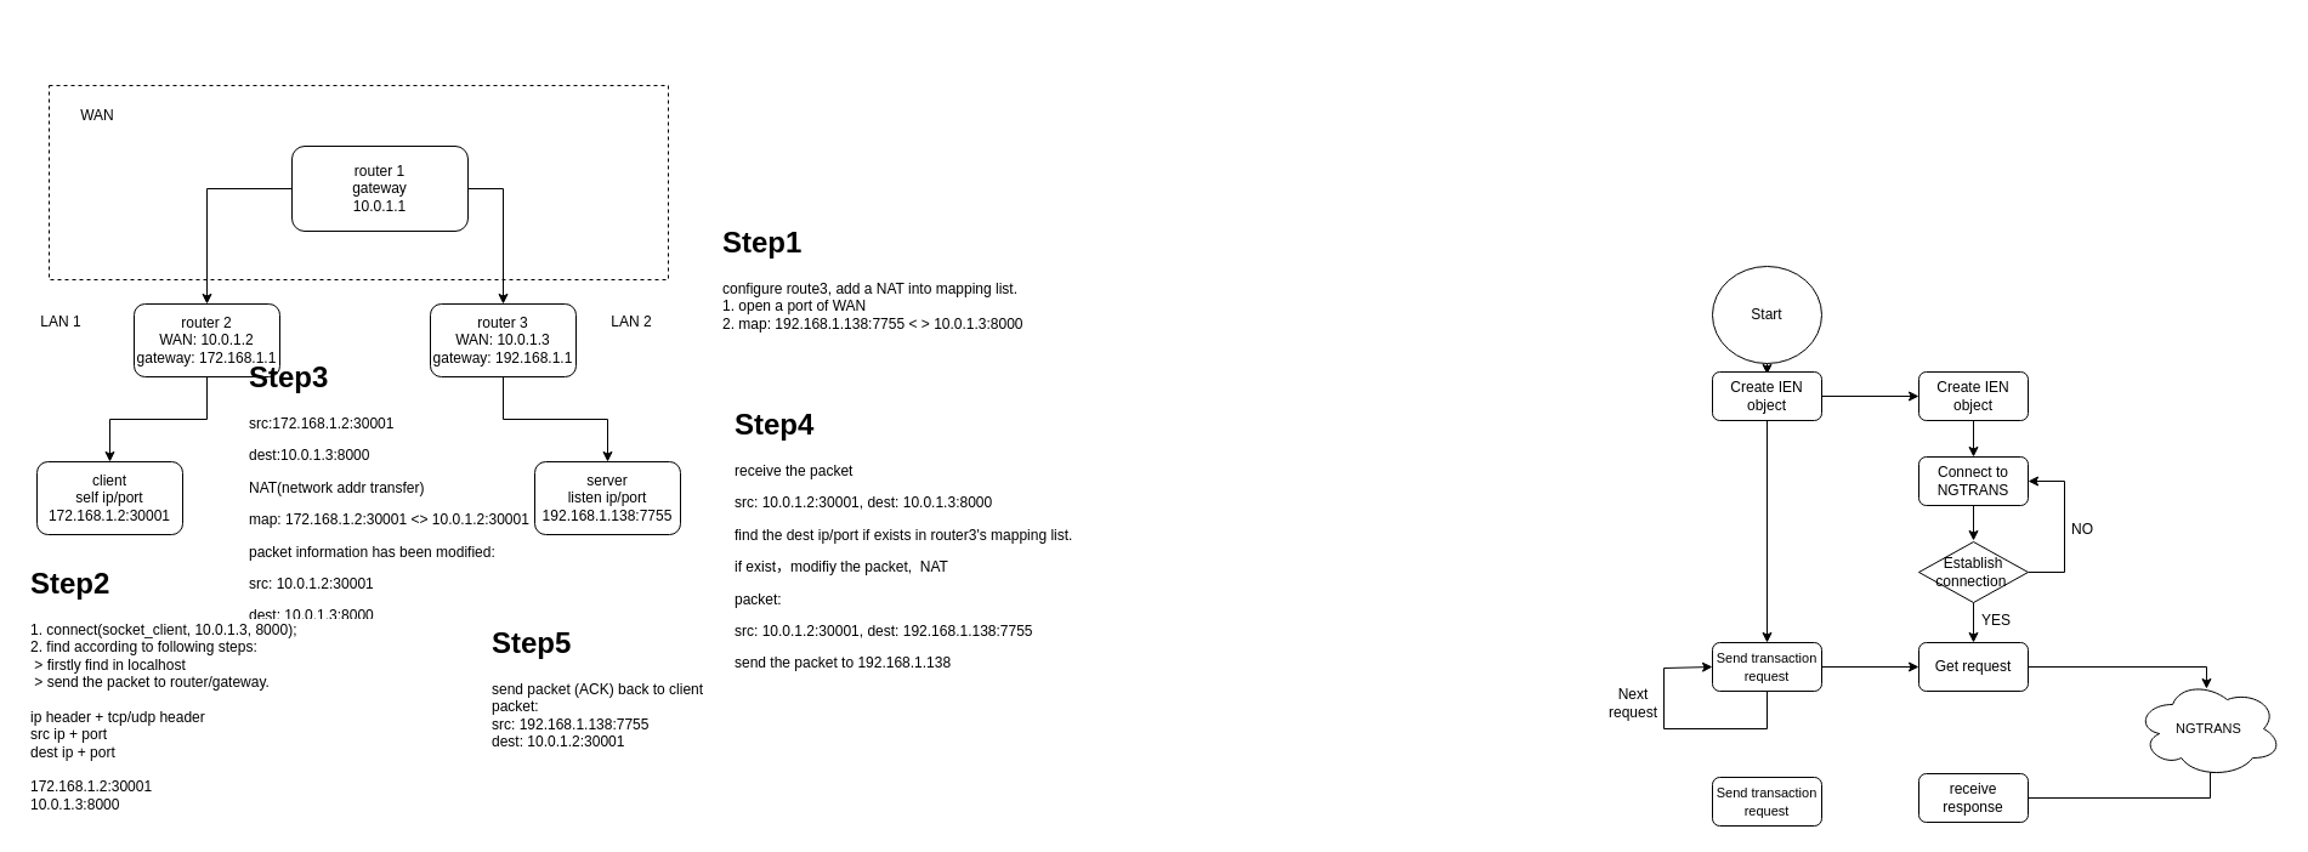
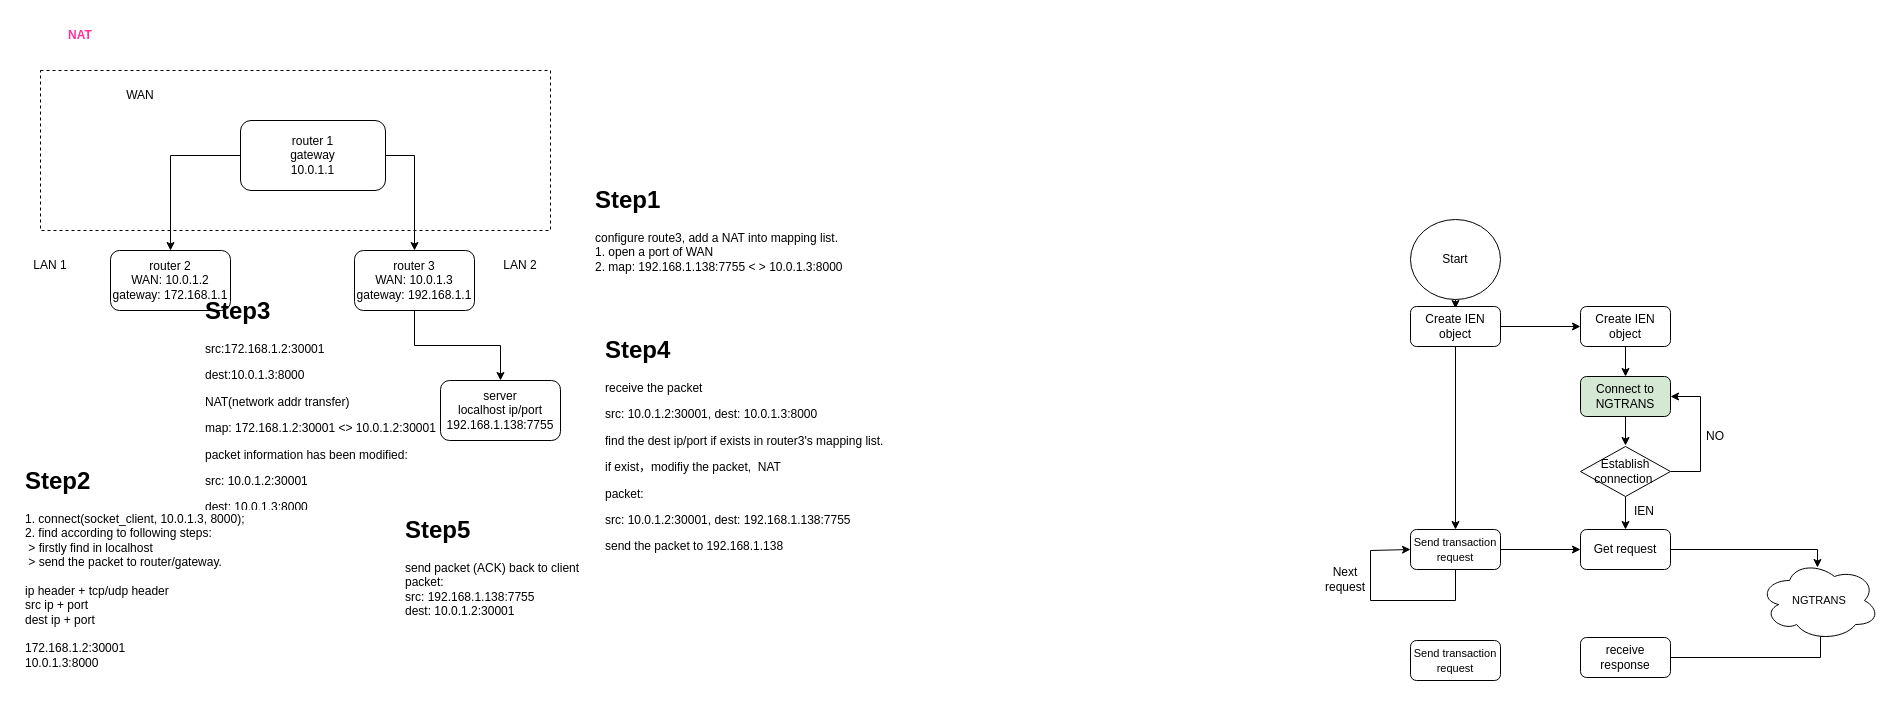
+ <mxCell id="15" value="&lt;b&gt;&lt;font color=&quot;#ff3399&quot;&gt;NAT&lt;/font&gt;&lt;/b&gt;" style="text;html=1;strokeColor=none;fillColor=none;align=center;verticalAlign=middle;whiteSpace=wrap;rounded=0;dashed=1;" parent="1" vertex="1"><mxGeometry x="50" y="20" width="60" height="30" as="geometry" /></mxCell>
- <mxCell id="12" value="WAN" style="text;html=1;strokeColor=none;fillColor=none;align=center;verticalAlign=middle;whiteSpace=wrap;rounded=0;dashed=1;" parent="1" vertex="1"><mxGeometry x="50" y="80" width="60" height="30" as="geometry" /></mxCell>
+ <mxCell id="12" value="WAN" style="text;html=1;strokeColor=none;fillColor=none;align=center;verticalAlign=middle;whiteSpace=wrap;rounded=0;dashed=1;" parent="1" vertex="1"><mxGeometry x="110" y="80" width="60" height="30" as="geometry" /></mxCell>
- <mxCell id="5" style="edgeStyle=orthogonalEdgeStyle;rounded=0;orthogonalLoop=1;jettySize=auto;html=1;exitX=0.5;exitY=1;exitDx=0;exitDy=0;entryX=0.5;entryY=0;entryDx=0;entryDy=0;" parent="1" source="6" target="9" edge="1"><mxGeometry relative="1" as="geometry" /></mxCell>
- <mxCell id="33" value="Connect to NGTRANS" style="rounded=1;whiteSpace=wrap;html=1;" vertex="1" parent="1"><mxGeometry x="1580" y="376" width="90" height="40" as="geometry" /></mxCell>
+ <mxCell id="33" value="Connect to NGTRANS" style="rounded=1;whiteSpace=wrap;html=1;fillColor=#d5e8d4;" vertex="1" parent="1"><mxGeometry x="1580" y="376" width="90" height="40" as="geometry" /></mxCell>
- <mxCell id="9" value="client&lt;br&gt;self ip/port&lt;br&gt;172.168.1.2:30001" style="rounded=1;whiteSpace=wrap;html=1;" parent="1" vertex="1"><mxGeometry x="30" y="380" width="120" height="60" as="geometry" /></mxCell>
- <mxCell id="10" value="server&lt;br&gt;listen ip/port 192.168.1.138:7755&lt;br&gt;" style="rounded=1;whiteSpace=wrap;html=1;" parent="1" vertex="1"><mxGeometry x="440" y="380" width="120" height="60" as="geometry" /></mxCell>
+ <mxCell id="10" value="server&lt;br&gt;localhost ip/port 192.168.1.138:7755&lt;br&gt;" style="rounded=1;whiteSpace=wrap;html=1;" parent="1" vertex="1"><mxGeometry x="440" y="380" width="120" height="60" as="geometry" /></mxCell>
- <mxCell id="26" value="YES" style="text;html=1;strokeColor=none;fillColor=none;align=center;verticalAlign=middle;whiteSpace=wrap;rounded=0;" vertex="1" parent="1"><mxGeometry x="1619" y="501" width="50" height="20" as="geometry" /></mxCell>
+ <mxCell id="26" value="IEN" style="text;html=1;strokeColor=none;fillColor=none;align=center;verticalAlign=middle;whiteSpace=wrap;rounded=0;" vertex="1" parent="1"><mxGeometry x="1619" y="501" width="50" height="20" as="geometry" /></mxCell>
